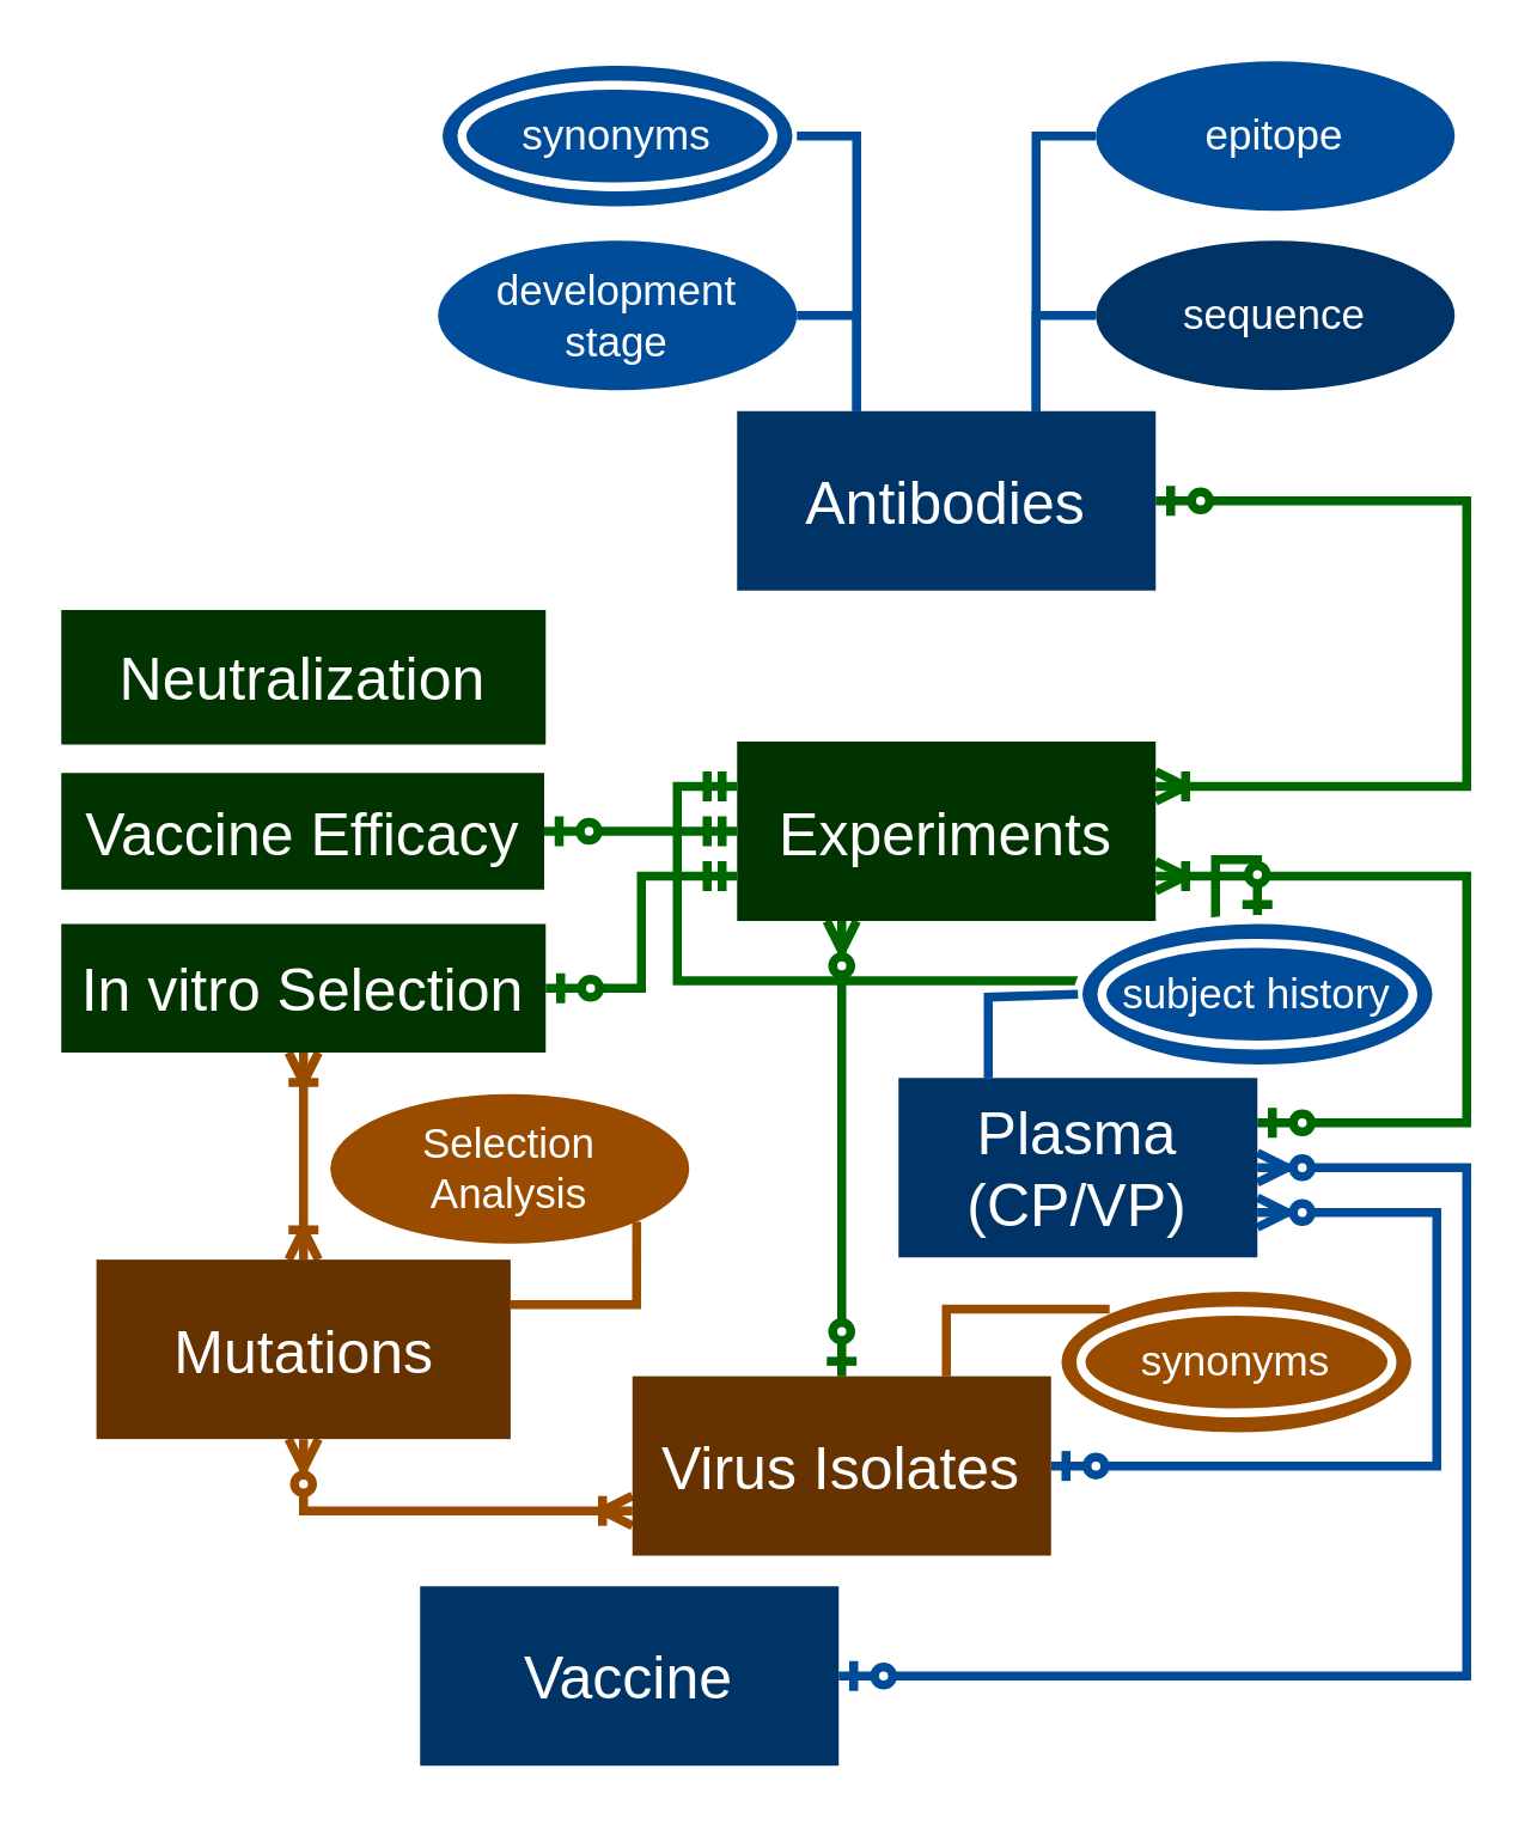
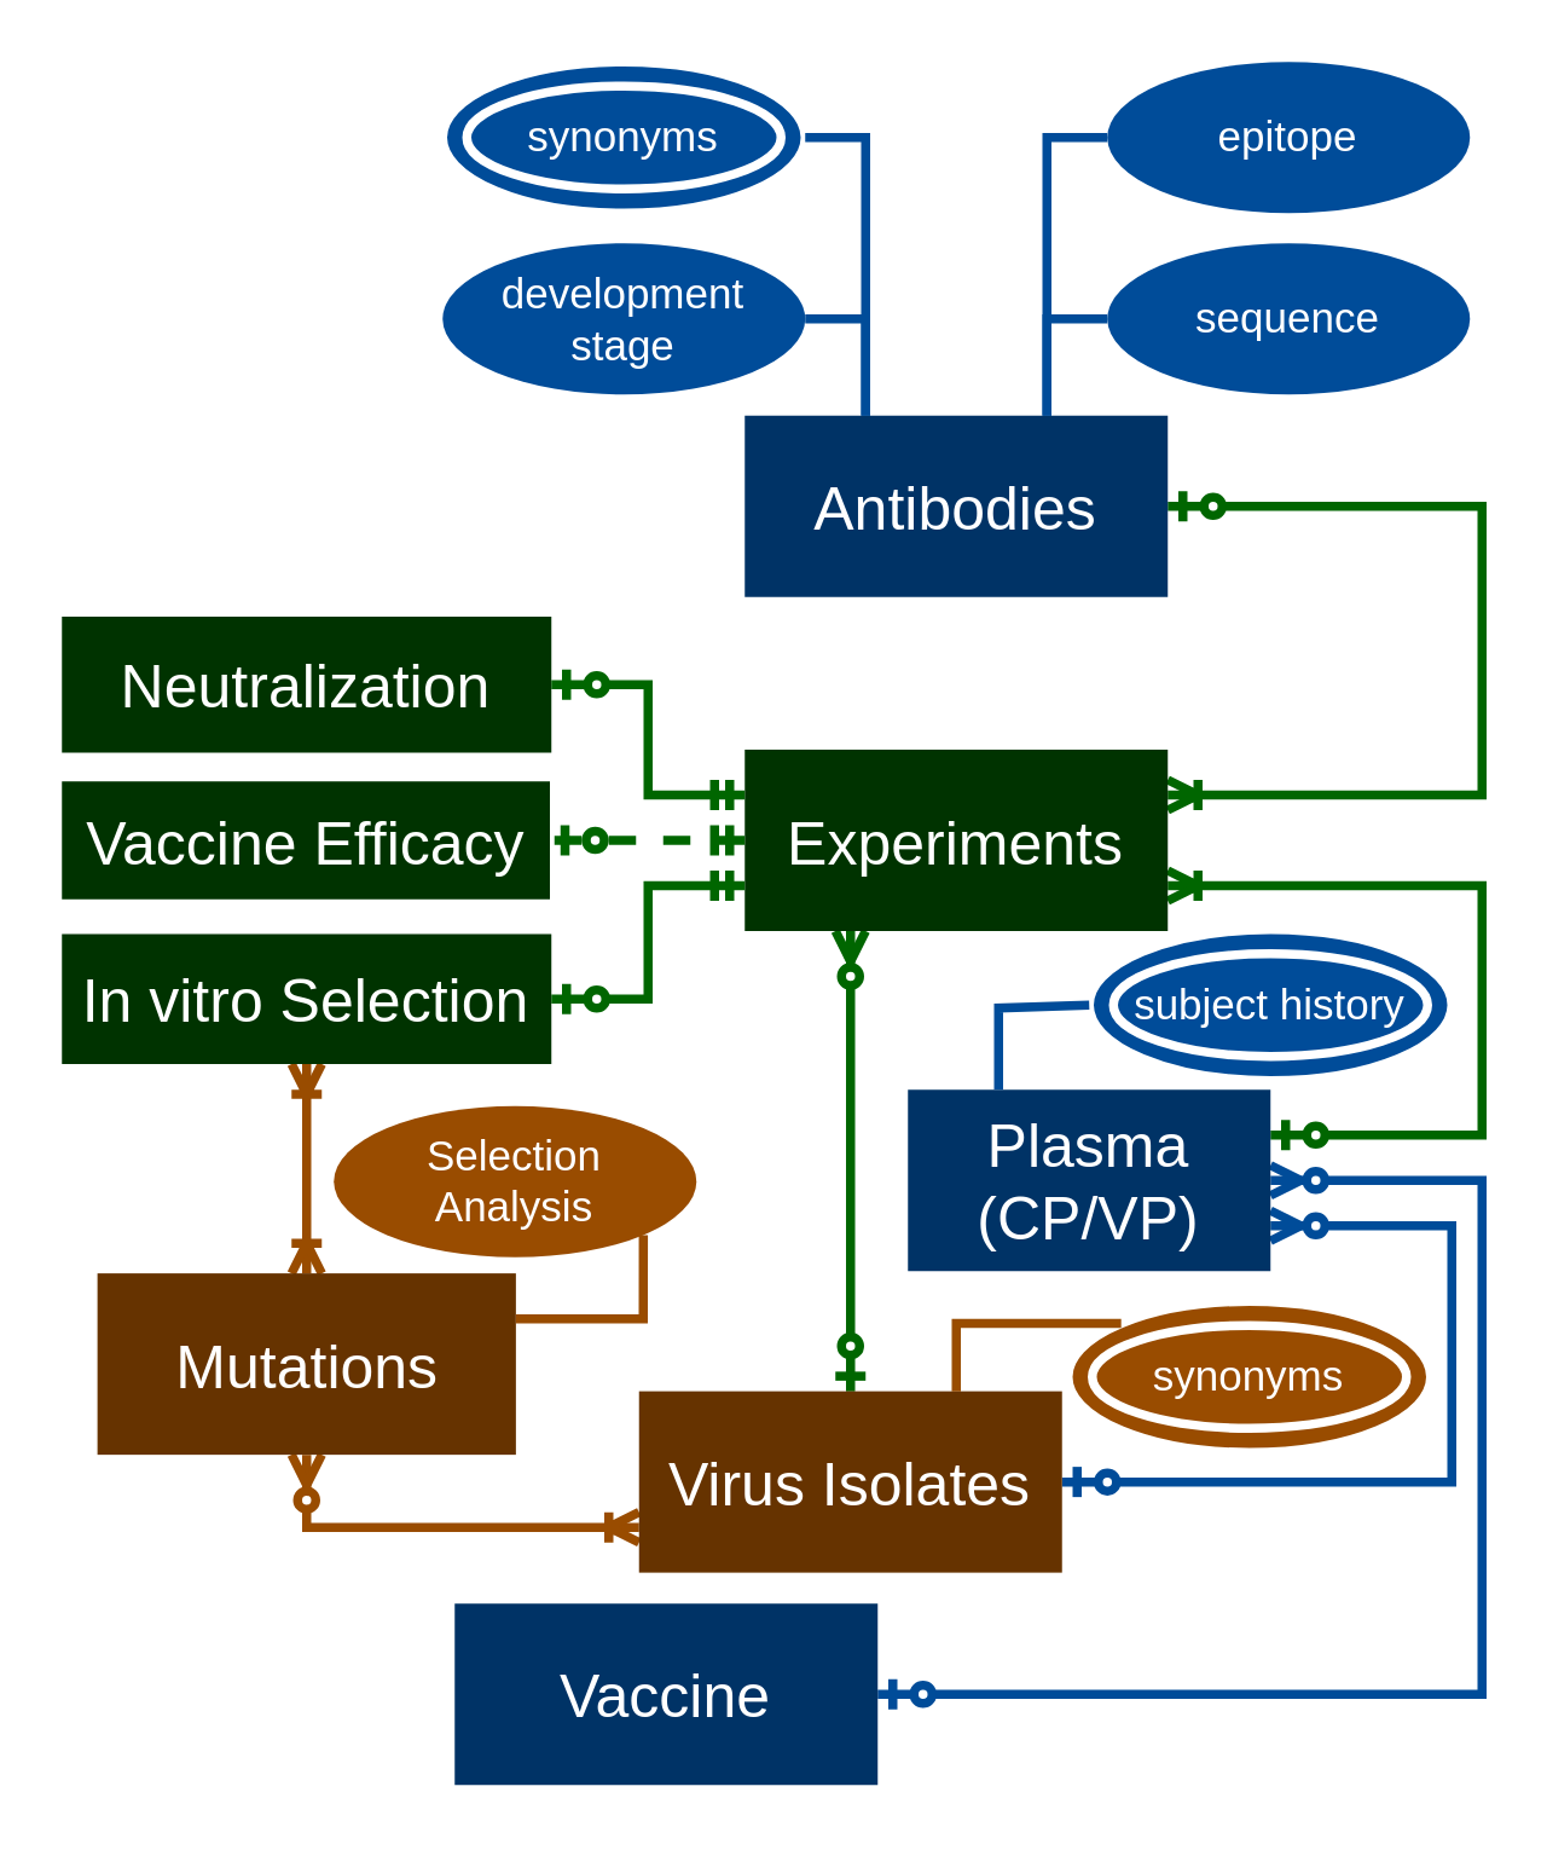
- <mxCell id="21" value="&lt;font color=&quot;#ffffff&quot;&gt;&lt;span style=&quot;font-size: 14px&quot;&gt;sequence&lt;/span&gt;&lt;/font&gt;" style="ellipse;whiteSpace=wrap;html=1;strokeColor=none;fillColor=#003366;" parent="18" vertex="1"><mxGeometry x="220" y="60" width="120" height="50" as="geometry" /></mxCell>
+ <mxCell id="21" value="&lt;font color=&quot;#ffffff&quot;&gt;&lt;span style=&quot;font-size: 14px&quot;&gt;sequence&lt;/span&gt;&lt;/font&gt;" style="ellipse;whiteSpace=wrap;html=1;strokeColor=none;fillColor=#004C99;" parent="18" vertex="1"><mxGeometry x="220" y="60" width="120" height="50" as="geometry" /></mxCell>
- <mxCell id="34" style="edgeStyle=orthogonalEdgeStyle;rounded=0;jumpStyle=none;orthogonalLoop=1;jettySize=auto;html=1;exitX=0;exitY=0.5;exitDx=0;exitDy=0;entryX=1;entryY=0.5;entryDx=0;entryDy=0;startArrow=ERmandOne;startFill=0;endArrow=ERzeroToOne;endFill=1;strokeWidth=3;fontSize=14;fontColor=#009900;strokeColor=#006600;" parent="28" source="33" target="30" edge="1"><mxGeometry x="189" y="-981.5" as="geometry" /></mxCell>
+ <mxCell id="34" style="edgeStyle=orthogonalEdgeStyle;rounded=0;jumpStyle=none;orthogonalLoop=1;jettySize=auto;html=1;exitX=0;exitY=0.5;exitDx=0;exitDy=0;entryX=1;entryY=0.5;entryDx=0;entryDy=0;startArrow=ERmandOne;startFill=0;endArrow=ERzeroToOne;endFill=1;strokeWidth=3;fontSize=14;fontColor=#009900;strokeColor=#006600;dashed=1;" parent="28" source="33" target="30" edge="1"><mxGeometry x="189" y="-981.5" as="geometry" /></mxCell>
- <mxCell id="35" style="edgeStyle=orthogonalEdgeStyle;rounded=0;jumpStyle=none;orthogonalLoop=1;jettySize=auto;html=1;exitX=0;exitY=0.25;exitDx=0;exitDy=0;startArrow=ERmandOne;startFill=0;endArrow=ERzeroToOne;endFill=1;strokeWidth=3;fontSize=14;fontColor=#009900;strokeColor=#006600;" parent="28" source="33" target="39" edge="1"><mxGeometry x="189" y="-981.5" as="geometry" /></mxCell>
+ <mxCell id="35" style="edgeStyle=orthogonalEdgeStyle;rounded=0;jumpStyle=none;orthogonalLoop=1;jettySize=auto;html=1;exitX=0;exitY=0.25;exitDx=0;exitDy=0;entryX=1;entryY=0.5;entryDx=0;entryDy=0;startArrow=ERmandOne;startFill=0;endArrow=ERzeroToOne;endFill=1;strokeWidth=3;fontSize=14;fontColor=#009900;strokeColor=#006600;" parent="28" source="33" target="32" edge="1"><mxGeometry x="189" y="-981.5" as="geometry" /></mxCell>
- <mxCell id="8" value="&lt;font color=&quot;#ffffff&quot;&gt;&lt;span style=&quot;font-size: 20px&quot;&gt;Vaccine&lt;/span&gt;&lt;/font&gt;" style="rounded=0;whiteSpace=wrap;html=1;strokeColor=none;fillColor=#003366;" parent="1" vertex="1"><mxGeometry x="140" y="530" width="140" height="60" as="geometry" /></mxCell>
+ <mxCell id="8" value="&lt;font color=&quot;#ffffff&quot;&gt;&lt;span style=&quot;font-size: 20px&quot;&gt;Vaccine&lt;/span&gt;&lt;/font&gt;" style="rounded=0;whiteSpace=wrap;html=1;strokeColor=none;fillColor=#003366;" parent="1" vertex="1"><mxGeometry x="150" y="530" width="140" height="60" as="geometry" /></mxCell>
